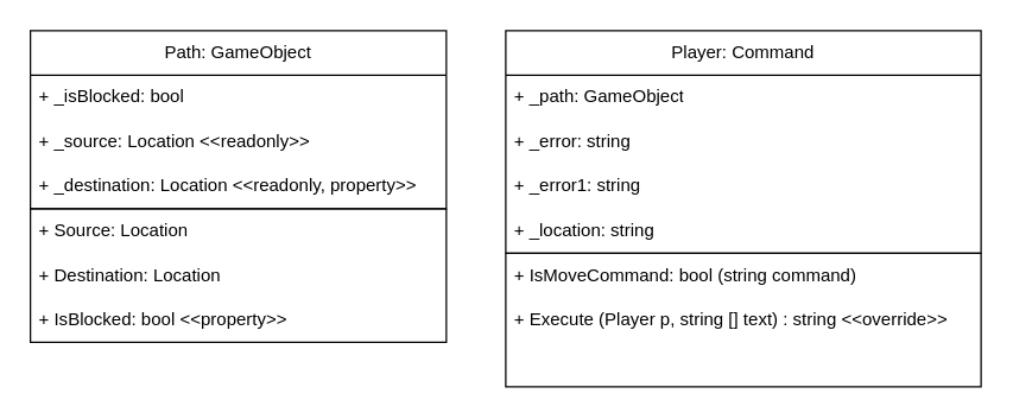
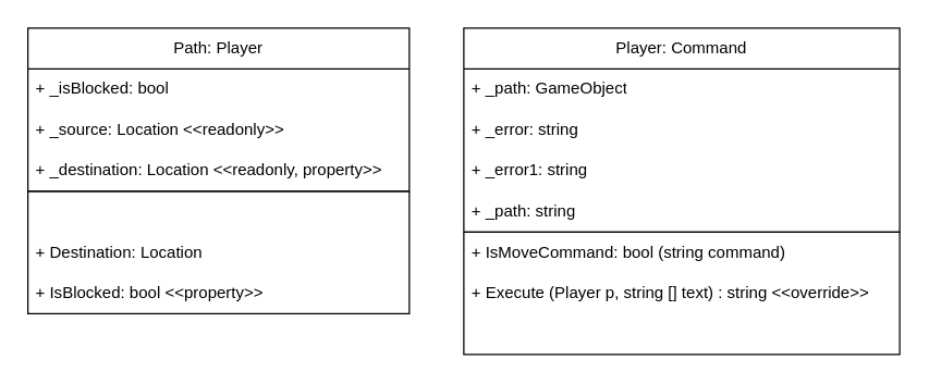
- <mxCell id="2" value="Path: GameObject" style="swimlane;fontStyle=0;childLayout=stackLayout;horizontal=1;startSize=30;horizontalStack=0;resizeParent=1;resizeParentMax=0;resizeLast=0;collapsible=1;marginBottom=0;whiteSpace=wrap;html=1;" parent="1" vertex="1"><mxGeometry x="20" y="20" width="280" height="120" as="geometry" /></mxCell>
+ <mxCell id="2" value="Path: Player" style="swimlane;fontStyle=0;childLayout=stackLayout;horizontal=1;startSize=30;horizontalStack=0;resizeParent=1;resizeParentMax=0;resizeLast=0;collapsible=1;marginBottom=0;whiteSpace=wrap;html=1;" parent="1" vertex="1"><mxGeometry x="20" y="20" width="280" height="120" as="geometry" /></mxCell>
- <mxCell id="8" value="+ Source: Location" style="text;strokeColor=none;fillColor=none;align=left;verticalAlign=middle;spacingLeft=4;spacingRight=4;overflow=hidden;points=[[0,0.5],[1,0.5]];portConstraint=eastwest;rotatable=0;whiteSpace=wrap;html=1;" vertex="1" parent="6"><mxGeometry width="280" height="30" as="geometry" /></mxCell>
- <mxCell id="14" value="+ _location: string" style="text;strokeColor=none;fillColor=none;align=left;verticalAlign=middle;spacingLeft=4;spacingRight=4;overflow=hidden;points=[[0,0.5],[1,0.5]];portConstraint=eastwest;rotatable=0;whiteSpace=wrap;html=1;" parent="10" vertex="1"><mxGeometry y="120" width="320" height="30" as="geometry" /></mxCell>
+ <mxCell id="14" value="+ _path: string" style="text;strokeColor=none;fillColor=none;align=left;verticalAlign=middle;spacingLeft=4;spacingRight=4;overflow=hidden;points=[[0,0.5],[1,0.5]];portConstraint=eastwest;rotatable=0;whiteSpace=wrap;html=1;" parent="10" vertex="1"><mxGeometry y="120" width="320" height="30" as="geometry" /></mxCell>
